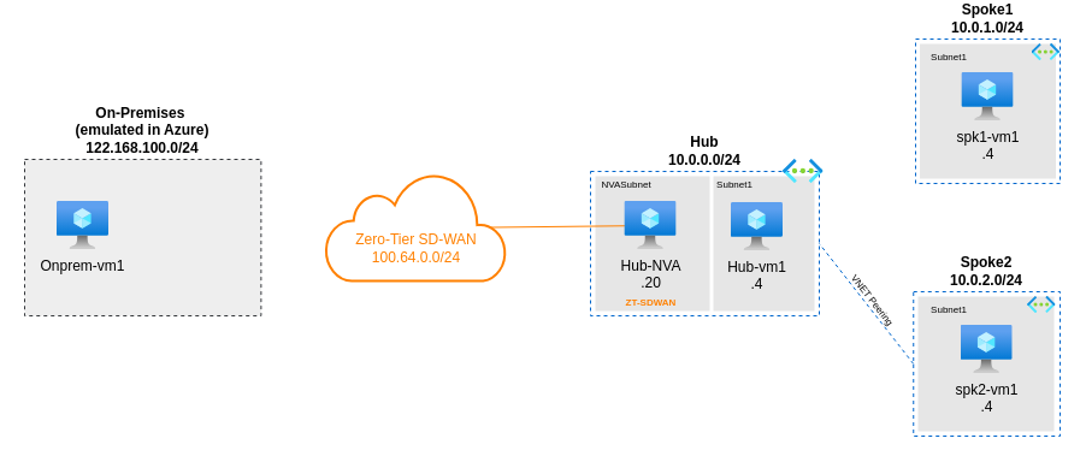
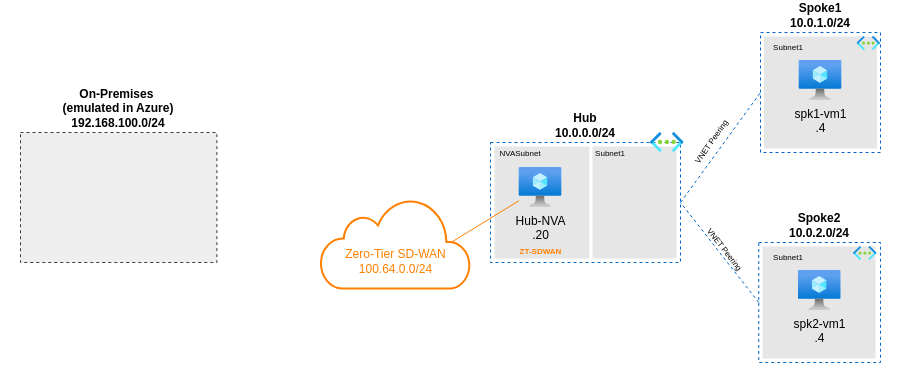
- <mxCell id="7" value="&lt;b&gt;On-Premises&amp;nbsp;&lt;br&gt;(emulated in Azure)&lt;br&gt;122.168.100.0/24&lt;/b&gt;" style="whiteSpace=wrap;html=1;fillColor=#eeeeee;strokeColor=#36393d;dashed=1;labelPosition=center;verticalLabelPosition=top;align=center;verticalAlign=bottom;" vertex="1" parent="1"><mxGeometry x="20" y="120" width="196.38" height="130" as="geometry" /></mxCell>
+ <mxCell id="7" value="&lt;b&gt;On-Premises&amp;nbsp;&lt;br&gt;(emulated in Azure)&lt;br&gt;192.168.100.0/24&lt;/b&gt;" style="whiteSpace=wrap;html=1;fillColor=#eeeeee;strokeColor=#36393d;dashed=1;labelPosition=center;verticalLabelPosition=top;align=center;verticalAlign=bottom;" vertex="1" parent="1"><mxGeometry x="20" y="120" width="196.38" height="130" as="geometry" /></mxCell>
+ <mxCell id="16" style="edgeStyle=none;html=1;exitX=1;exitY=0.5;exitDx=0;exitDy=0;entryX=0;entryY=0.5;entryDx=0;entryDy=0;endArrow=none;endFill=0;dashed=1;strokeColor=#0066CC;" edge="1" parent="1" source="5" target="9"><mxGeometry relative="1" as="geometry" /></mxCell>
+ <mxCell id="17" value="VNET Peering" style="edgeLabel;html=1;align=center;verticalAlign=middle;resizable=0;points=[];fontSize=8;fontColor=#000000;rotation=-55;" vertex="1" connectable="0" parent="16"><mxGeometry relative="1" as="geometry"><mxPoint x="-10" y="-5" as="offset" /></mxGeometry></mxCell>
- <mxCell id="8" value="Onprem-vm1" style="aspect=fixed;html=1;points=[];align=center;image;fontSize=12;image=img/lib/azure2/compute/Virtual_Machine.svg;labelBackgroundColor=none;" vertex="1" parent="1"><mxGeometry x="46.872" y="155" width="43.13" height="40" as="geometry" /></mxCell>
- <mxCell id="22" value="Zero-Tier SD-WAN&lt;br&gt;100.64.0.0/24" style="html=1;verticalLabelPosition=middle;align=center;labelBackgroundColor=#ffffff;verticalAlign=middle;strokeWidth=2;strokeColor=#FF8000;shadow=0;dashed=0;shape=mxgraph.ios7.icons.cloud;fontColor=#FF8000;labelPosition=center;spacing=0;spacingTop=35;" vertex="1" parent="1"><mxGeometry x="270" y="131" width="150" height="90" as="geometry" /></mxCell>
+ <mxCell id="22" value="Zero-Tier SD-WAN&lt;br&gt;100.64.0.0/24" style="html=1;verticalLabelPosition=middle;align=center;labelBackgroundColor=#ffffff;verticalAlign=middle;strokeWidth=2;strokeColor=#FF8000;shadow=0;dashed=0;shape=mxgraph.ios7.icons.cloud;fontColor=#FF8000;labelPosition=center;spacing=0;spacingTop=35;" vertex="1" parent="1"><mxGeometry x="320" y="186" width="150" height="90" as="geometry" /></mxCell>
- <mxCell id="21" value="Hub-vm1&lt;br&gt;.4" style="aspect=fixed;html=1;points=[];align=center;image;fontSize=12;image=img/lib/azure2/compute/Virtual_Machine.svg;labelBackgroundColor=none;" vertex="1" parent="1"><mxGeometry x="606.87" y="156" width="43.13" height="40" as="geometry" /></mxCell>
